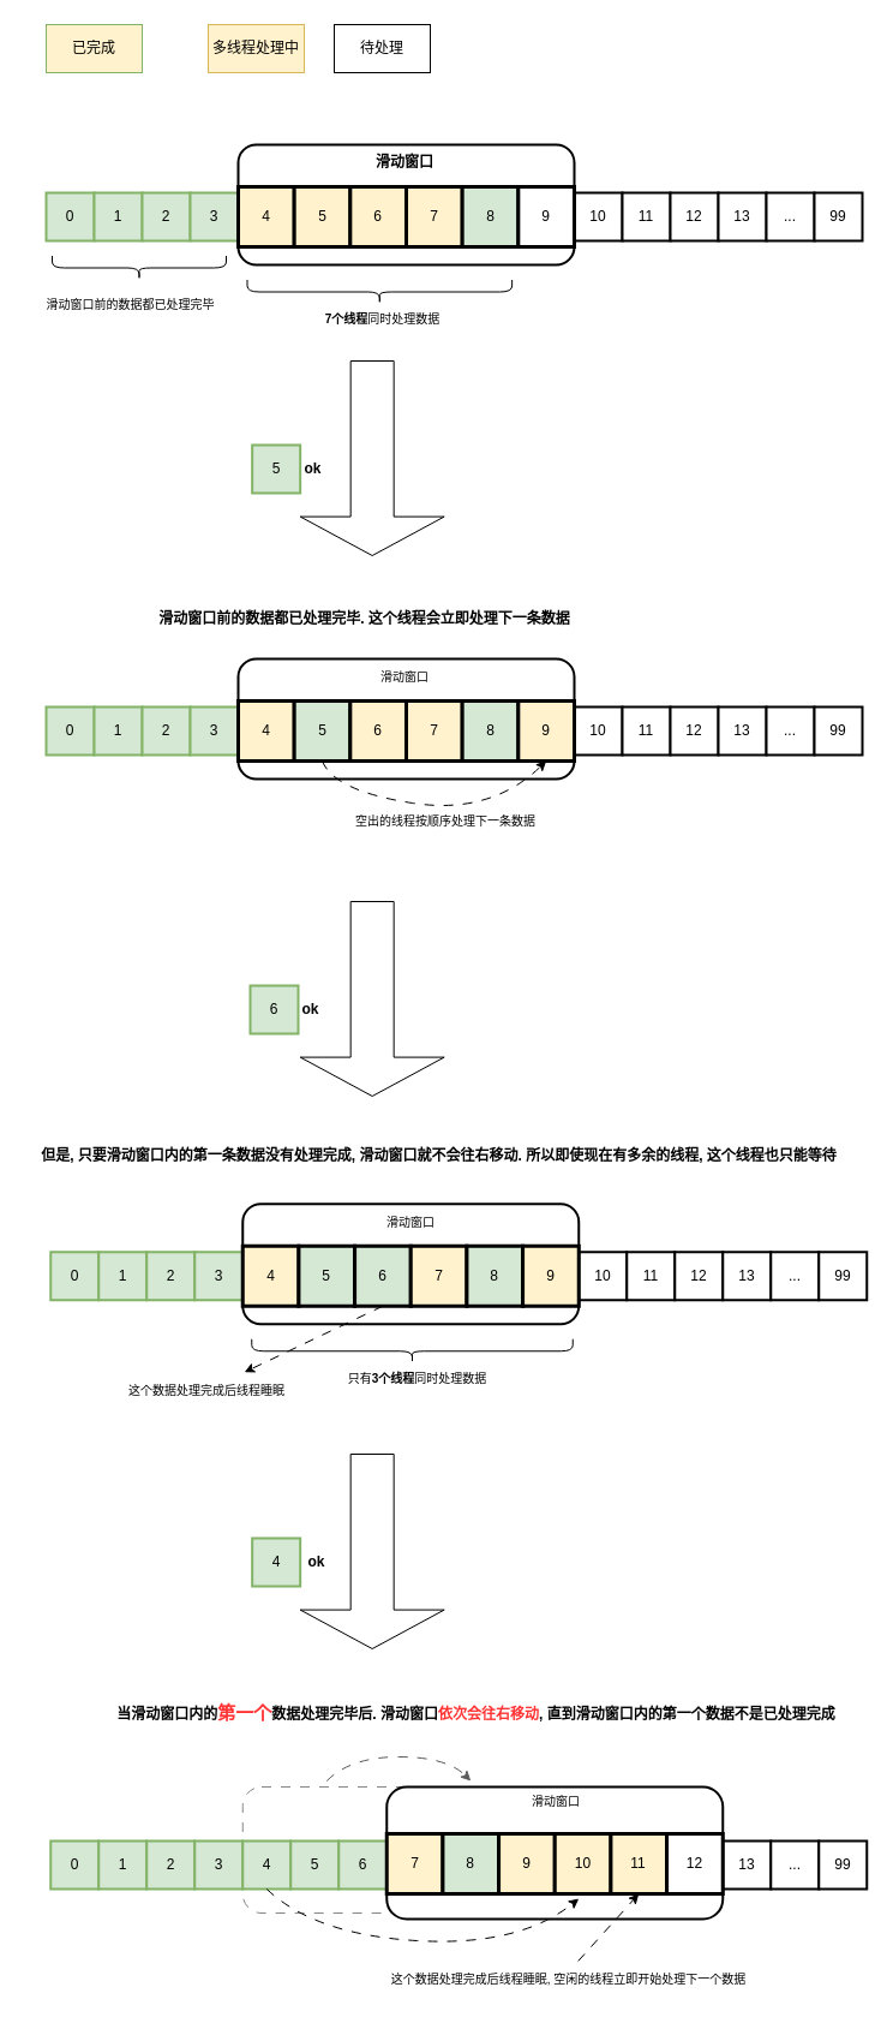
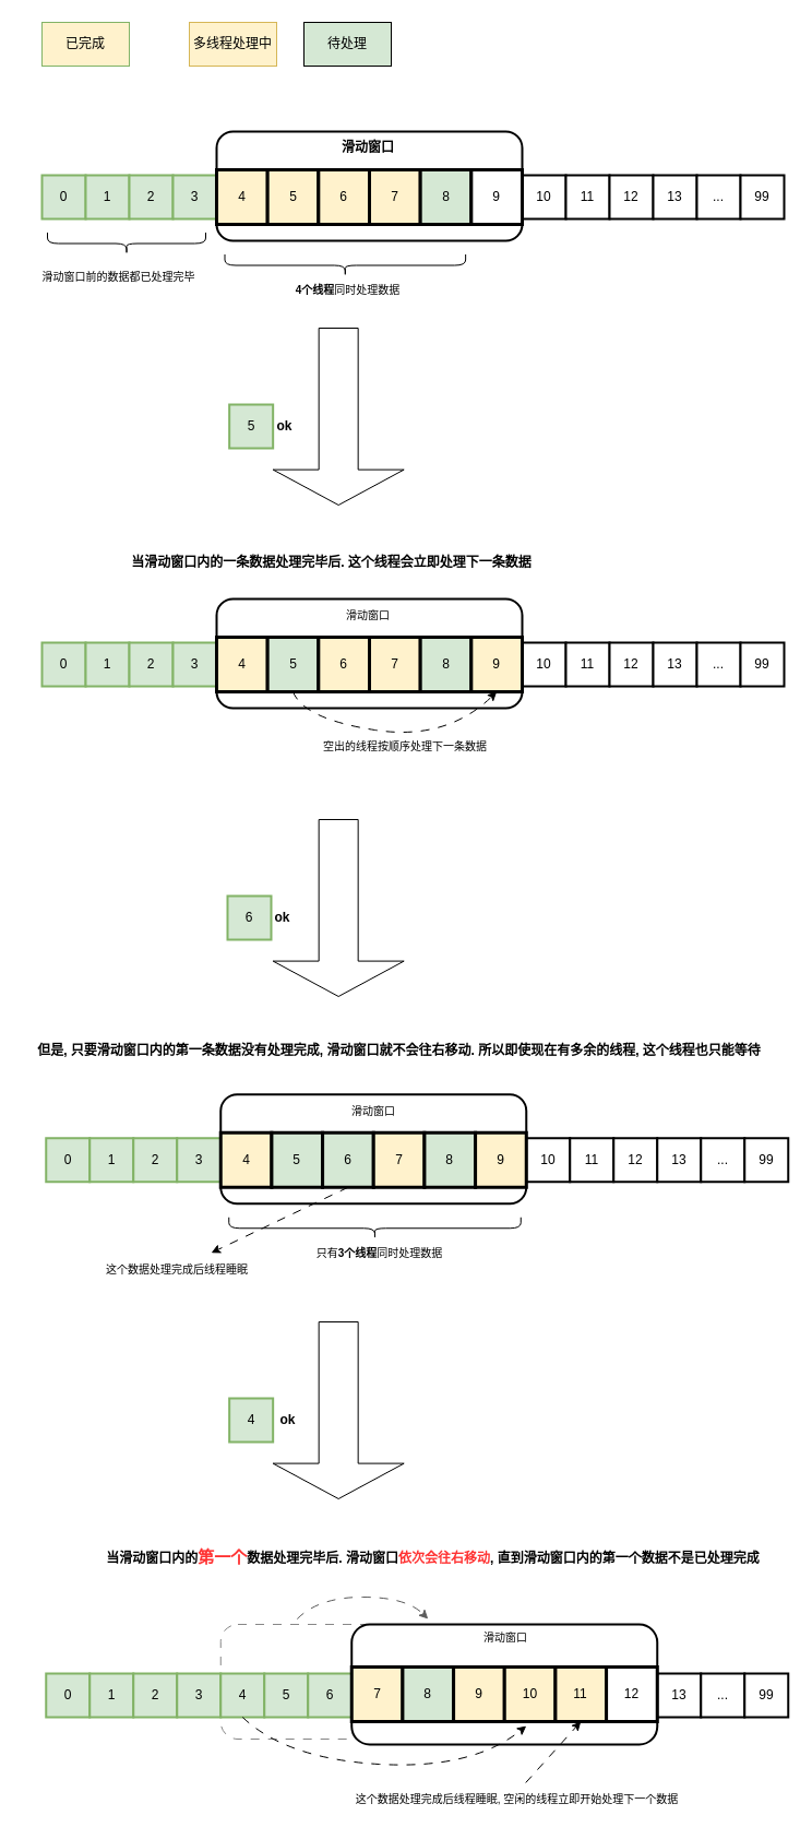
- <mxCell id="18" value="待处理" style="rounded=0;whiteSpace=wrap;html=1;" parent="1" vertex="1"><mxGeometry x="278" y="20" width="80" height="40" as="geometry" /></mxCell>
+ <mxCell id="18" value="待处理" style="rounded=0;whiteSpace=wrap;html=1;fillColor=#d5e8d4;" parent="1" vertex="1"><mxGeometry x="278" y="20" width="80" height="40" as="geometry" /></mxCell>
- <mxCell id="20" value="&lt;b&gt;7个线程&lt;/b&gt;同时处理数据" style="text;html=1;align=center;verticalAlign=middle;resizable=0;points=[];autosize=1;strokeColor=none;fillColor=none;fontSize=10;" parent="1" vertex="1"><mxGeometry x="258" y="250" width="120" height="30" as="geometry" /></mxCell>
+ <mxCell id="20" value="&lt;b&gt;4个线程&lt;/b&gt;同时处理数据" style="text;html=1;align=center;verticalAlign=middle;resizable=0;points=[];autosize=1;strokeColor=none;fillColor=none;fontSize=10;" parent="1" vertex="1"><mxGeometry x="258" y="250" width="120" height="30" as="geometry" /></mxCell>
- <mxCell id="28" value="滑动窗口前的数据都已处理完毕. 这个线程会立即处理下一条数据" style="text;html=1;align=center;verticalAlign=middle;resizable=0;points=[];autosize=1;strokeColor=none;fillColor=none;fontStyle=1" parent="1" vertex="1"><mxGeometry x="108" y="500" width="390" height="30" as="geometry" /></mxCell>
+ <mxCell id="28" value="当滑动窗口内的一条数据处理完毕后. 这个线程会立即处理下一条数据" style="text;html=1;align=center;verticalAlign=middle;resizable=0;points=[];autosize=1;strokeColor=none;fillColor=none;fontStyle=1" parent="1" vertex="1"><mxGeometry x="108" y="500" width="390" height="30" as="geometry" /></mxCell>
- <mxCell id="102" value="这个数据处理完成后线程睡眠" style="text;html=1;align=center;verticalAlign=middle;whiteSpace=wrap;rounded=0;fontSize=10;" parent="1" vertex="1"><mxGeometry x="81.75" y="1141.75" width="180" height="30" as="geometry" /></mxCell>
+ <mxCell id="102" value="这个数据处理完成后线程睡眠" style="text;html=1;align=center;verticalAlign=middle;whiteSpace=wrap;rounded=0;fontSize=10;" parent="1" vertex="1"><mxGeometry x="71.75" y="1146.75" width="180" height="30" as="geometry" /></mxCell>
